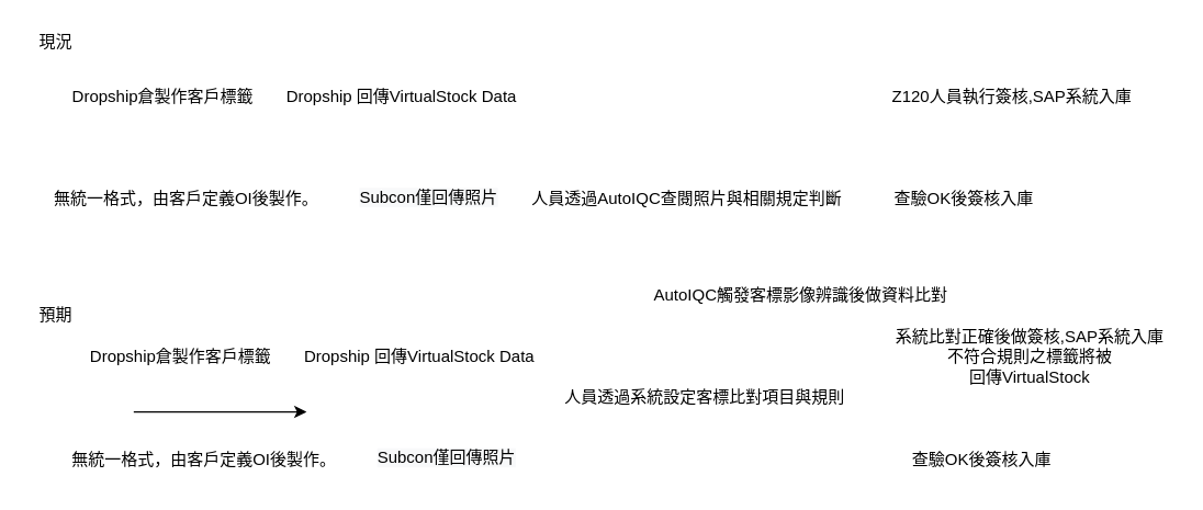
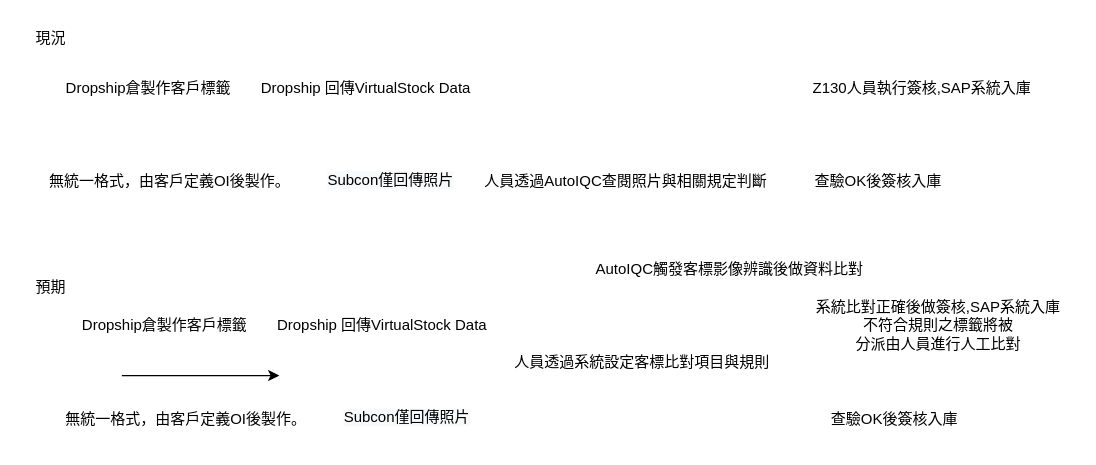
- <mxCell id="10" value="Z120人員執行簽核,SAP系統入庫" style="text;html=1;align=center;verticalAlign=middle;resizable=0;points=[];autosize=1;" vertex="1" parent="1"><mxGeometry x="642" y="60" width="190" height="20" as="geometry" /></mxCell>
+ <mxCell id="10" value="Z130人員執行簽核,SAP系統入庫" style="text;html=1;align=center;verticalAlign=middle;resizable=0;points=[];autosize=1;" vertex="1" parent="1"><mxGeometry x="642" y="60" width="190" height="20" as="geometry" /></mxCell>
- <mxCell id="19" value="系統比對正確後做簽核,SAP系統入庫&lt;br&gt;不符合規則之標籤將被&lt;br&gt;回傳VirtualStock" style="text;html=1;align=center;verticalAlign=middle;resizable=0;points=[];autosize=1;" vertex="1" parent="1"><mxGeometry x="645" y="235" width="210" height="50" as="geometry" /></mxCell>
+ <mxCell id="19" value="系統比對正確後做簽核,SAP系統入庫&lt;br&gt;不符合規則之標籤將被&lt;br&gt;分派由人員進行人工比對" style="text;html=1;align=center;verticalAlign=middle;resizable=0;points=[];autosize=1;" vertex="1" parent="1"><mxGeometry x="645" y="235" width="210" height="50" as="geometry" /></mxCell>
